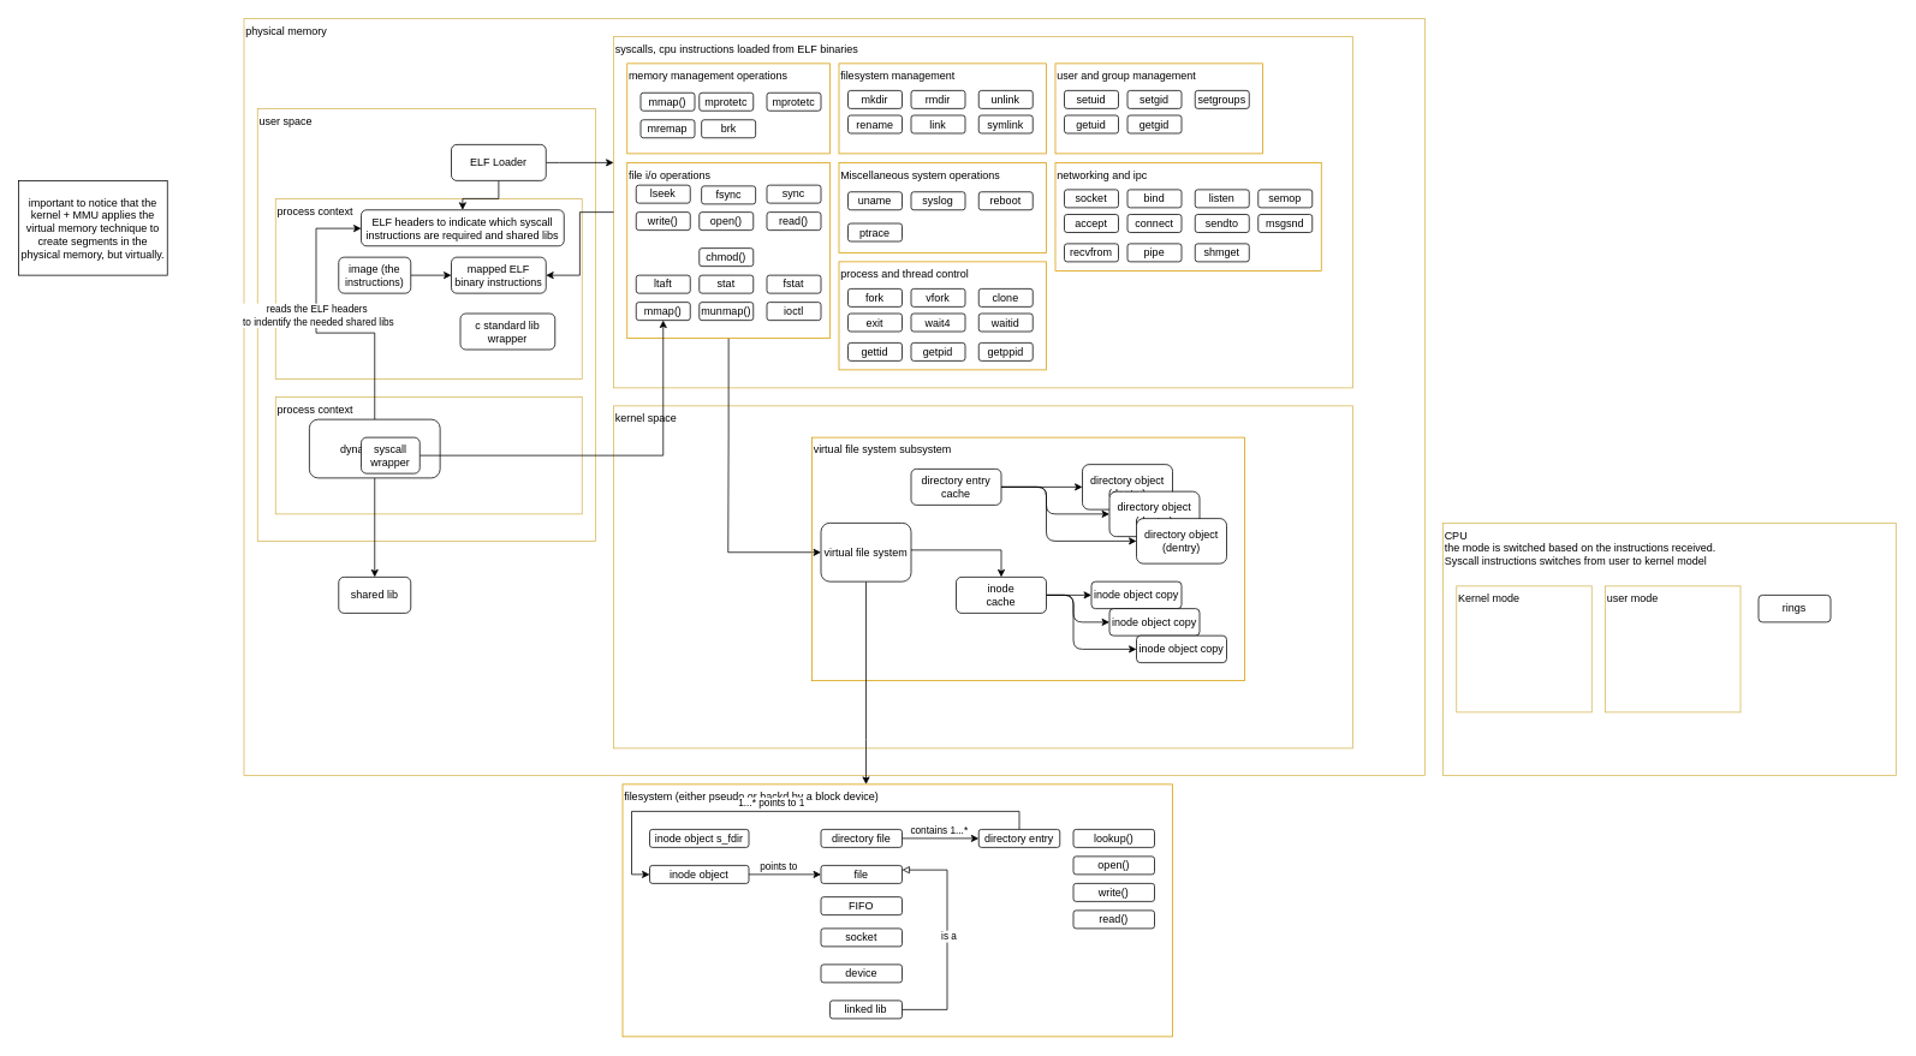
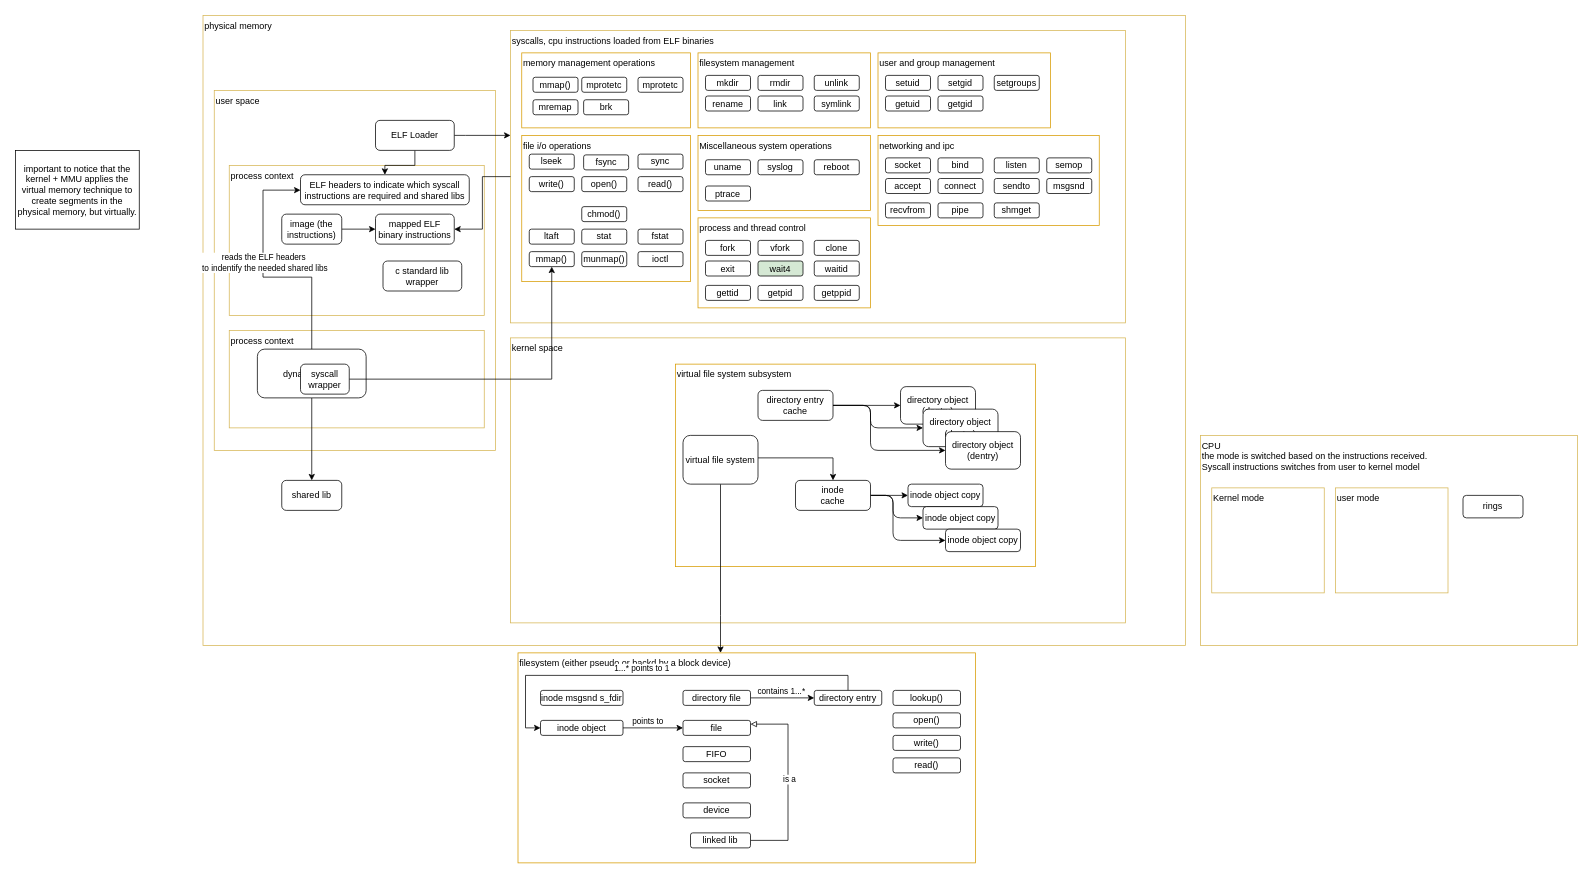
- <mxCell id="85" value="wait4" style="rounded=1;whiteSpace=wrap;html=1;" parent="1" vertex="1"><mxGeometry x="1010" y="347.5" width="60" height="20" as="geometry" /></mxCell>
+ <mxCell id="85" value="wait4" style="rounded=1;whiteSpace=wrap;html=1;fillColor=#d5e8d4;" parent="1" vertex="1"><mxGeometry x="1010" y="347.5" width="60" height="20" as="geometry" /></mxCell>
- <mxCell id="6" style="edgeStyle=orthogonalEdgeStyle;rounded=0;orthogonalLoop=1;jettySize=auto;html=1;" parent="1" source="7" target="64" edge="1"><mxGeometry relative="1" as="geometry"><Array as="points"><mxPoint x="807" y="485" /><mxPoint x="807" y="615" /></Array></mxGeometry></mxCell>
- <mxCell id="30" value="inode object s_fdir" style="rounded=1;whiteSpace=wrap;html=1;" parent="1" vertex="1"><mxGeometry x="720" y="920" width="110" height="20" as="geometry" /></mxCell>
+ <mxCell id="30" value="inode msgsnd s_fdir" style="rounded=1;whiteSpace=wrap;html=1;" parent="1" vertex="1"><mxGeometry x="720" y="920" width="110" height="20" as="geometry" /></mxCell>
